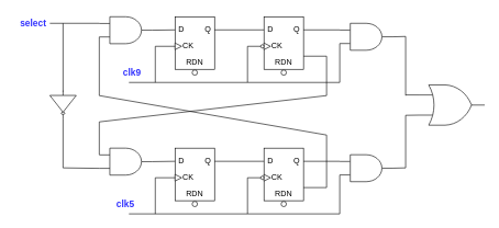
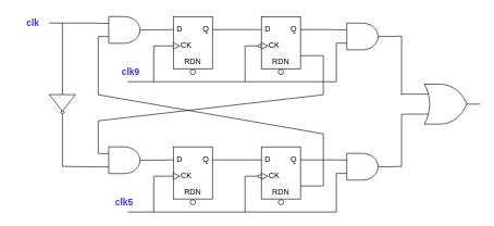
- <mxCell id="82" value="select" style="text;html=1;align=center;verticalAlign=middle;whiteSpace=wrap;rounded=0;fontStyle=1;fontSize=14;fontColor=#3333FF;" vertex="1" parent="1"><mxGeometry x="20" y="20" width="60" height="30" as="geometry" /></mxCell>
+ <mxCell id="82" value="clk" style="text;html=1;align=center;verticalAlign=middle;whiteSpace=wrap;rounded=0;fontStyle=1;fontSize=14;fontColor=#3333FF;" vertex="1" parent="1"><mxGeometry x="20" y="20" width="60" height="30" as="geometry" /></mxCell>
